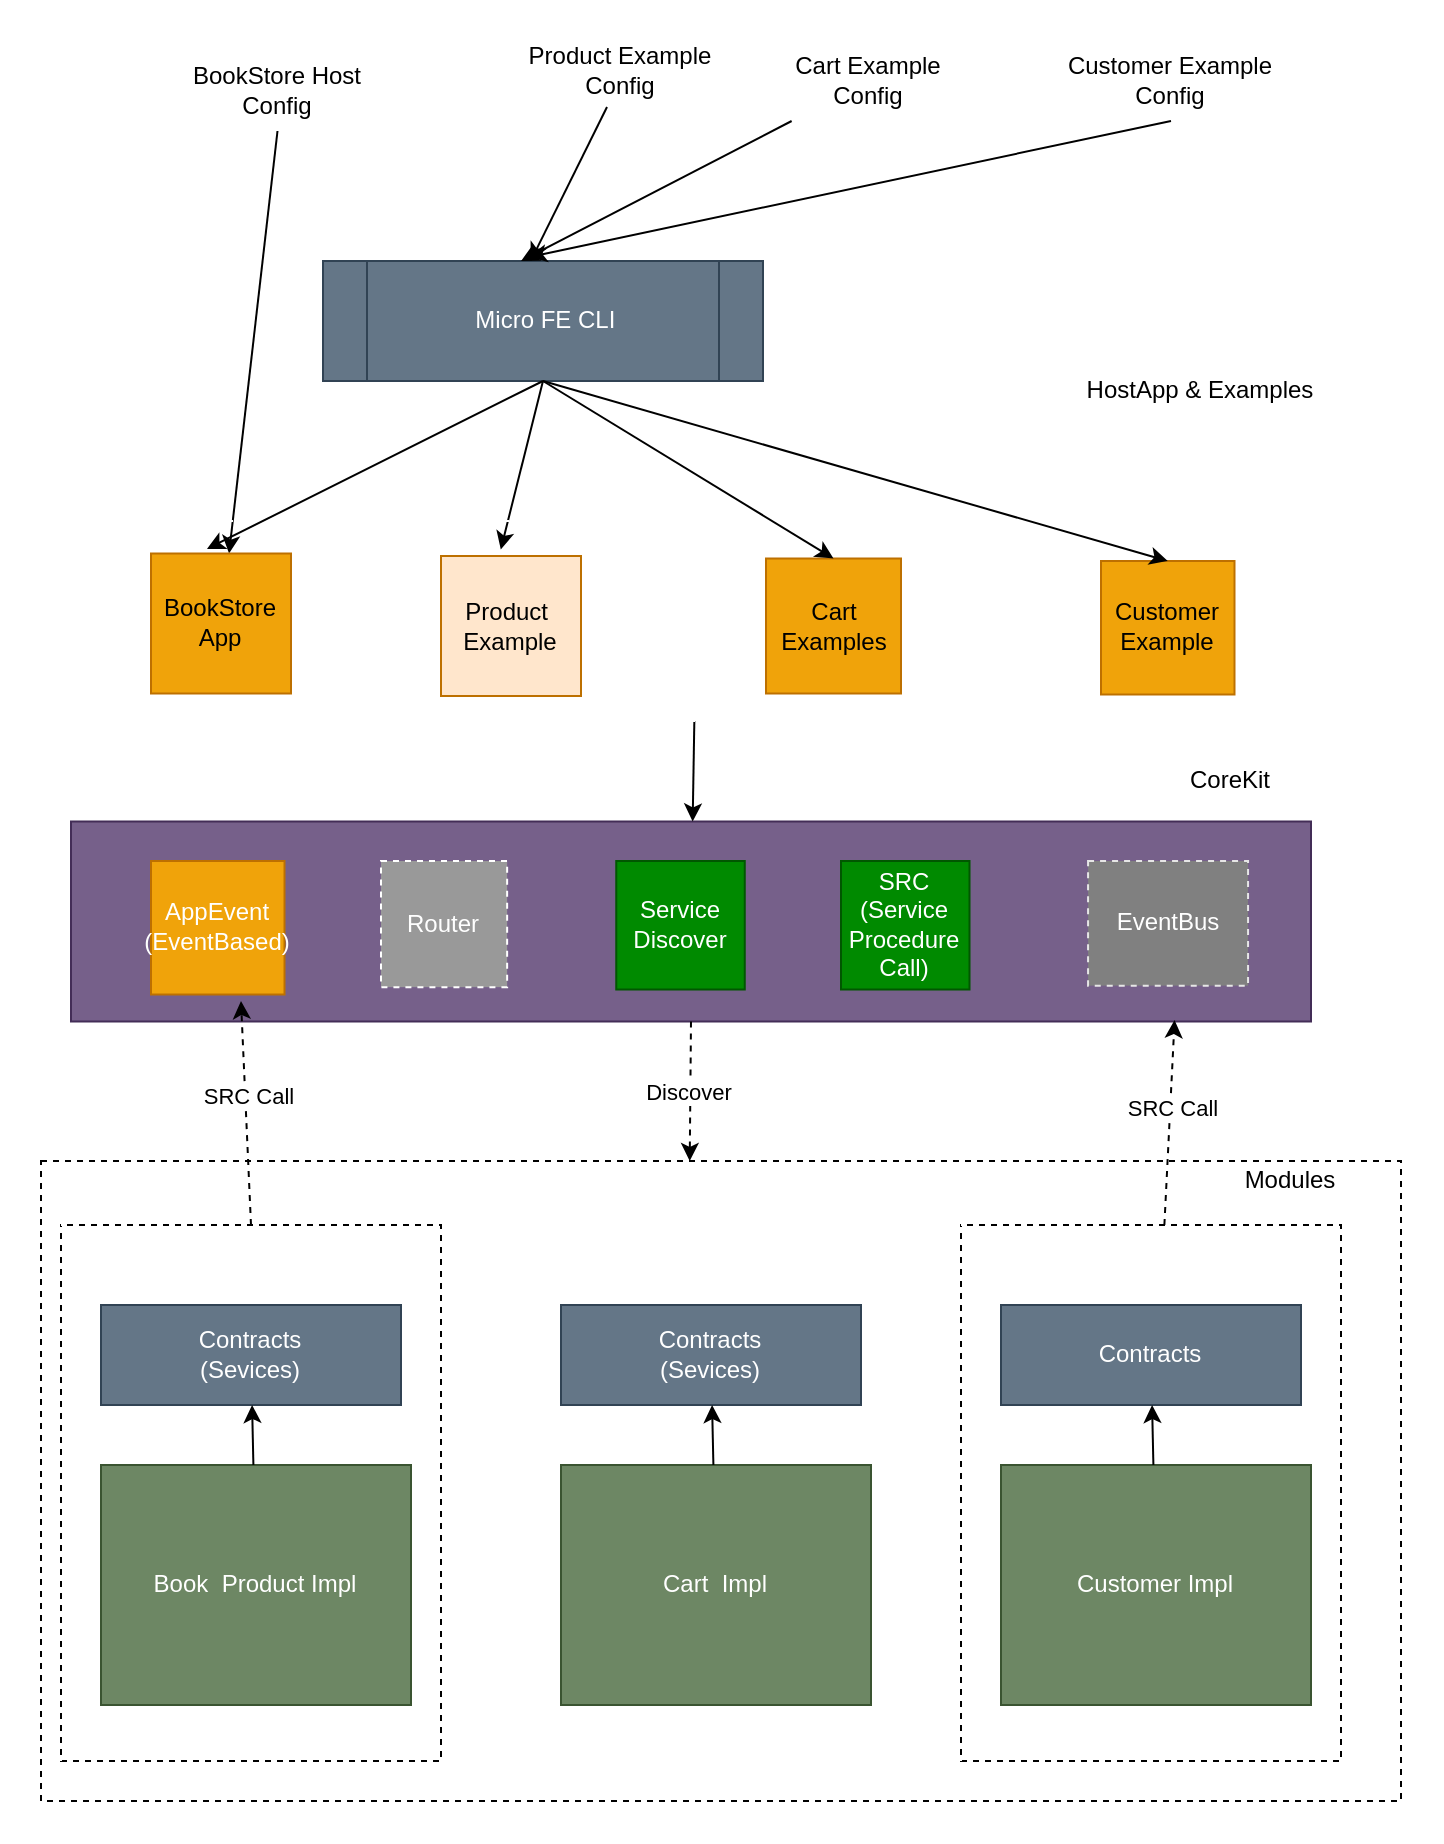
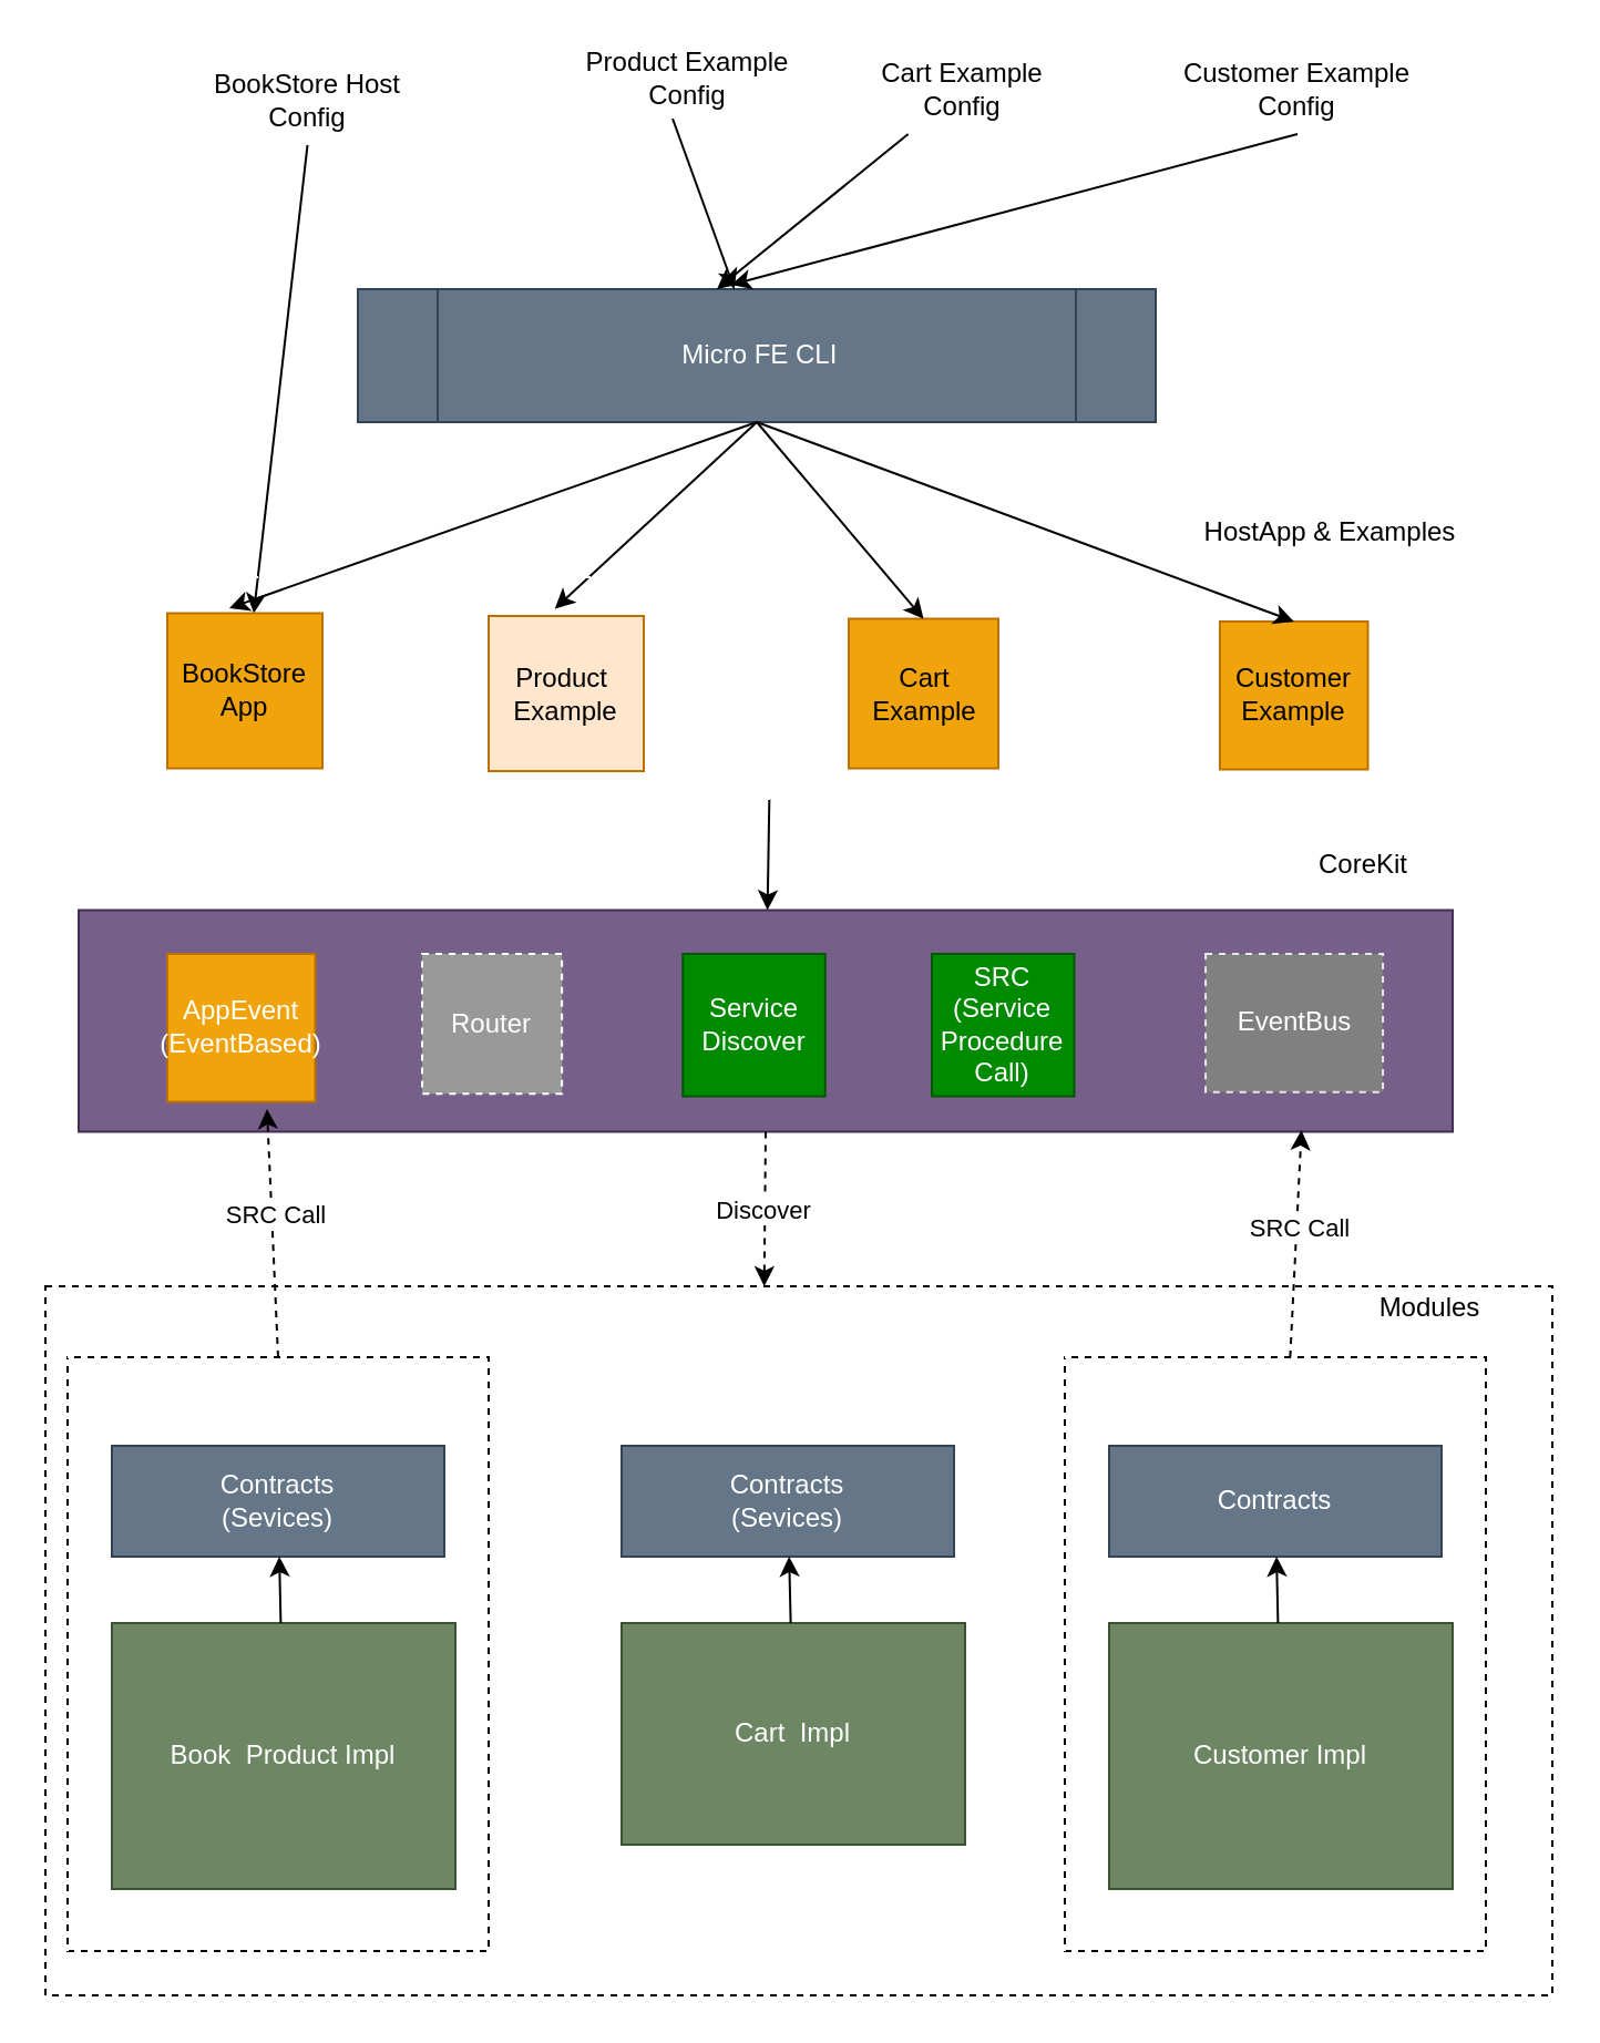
- <mxCell id="6" value="&amp;nbsp;Micro FE CLI" style="shape=process;whiteSpace=wrap;html=1;backgroundOutline=1;fillColor=#647687;strokeColor=#314354;fontColor=#ffffff;" parent="1" vertex="1"><mxGeometry x="161" y="130" width="220" height="60" as="geometry" /></mxCell>
+ <mxCell id="6" value="&amp;nbsp;Micro FE CLI" style="shape=process;whiteSpace=wrap;html=1;backgroundOutline=1;fillColor=#647687;strokeColor=#314354;fontColor=#ffffff;" parent="1" vertex="1"><mxGeometry x="161" y="130" width="360" height="60" as="geometry" /></mxCell>
- <mxCell id="19" value="HostApp &amp;amp; Examples" style="text;html=1;strokeColor=none;fillColor=none;align=center;verticalAlign=middle;whiteSpace=wrap;rounded=0;" parent="1" vertex="1"><mxGeometry x="540" y="185" width="120" height="20" as="geometry" /></mxCell>
+ <mxCell id="19" value="HostApp &amp;amp; Examples" style="text;html=1;strokeColor=none;fillColor=none;align=center;verticalAlign=middle;whiteSpace=wrap;rounded=0;" parent="1" vertex="1"><mxGeometry x="540" y="230" width="120" height="20" as="geometry" /></mxCell>
- <mxCell id="17" value="Cart&lt;br&gt;Examples" style="whiteSpace=wrap;html=1;aspect=fixed;fillColor=#f0a30a;strokeColor=#BD7000;fontColor=#000000;" parent="1" vertex="1"><mxGeometry x="382.5" y="278.75" width="67.5" height="67.5" as="geometry" /></mxCell>
+ <mxCell id="17" value="Cart&lt;br&gt;Example" style="whiteSpace=wrap;html=1;aspect=fixed;fillColor=#f0a30a;strokeColor=#BD7000;fontColor=#000000;" parent="1" vertex="1"><mxGeometry x="382.5" y="278.75" width="67.5" height="67.5" as="geometry" /></mxCell>
- <mxCell id="37" value="Cart&amp;nbsp; Impl" style="rounded=0;whiteSpace=wrap;html=1;fillColor=#6d8764;strokeColor=#3A5431;fontColor=#ffffff;" parent="34" vertex="1"><mxGeometry x="20" y="120" width="155" height="120" as="geometry" /></mxCell>
+ <mxCell id="37" value="Cart&amp;nbsp; Impl" style="rounded=0;whiteSpace=wrap;html=1;fillColor=#6d8764;strokeColor=#3A5431;fontColor=#ffffff;" parent="34" vertex="1"><mxGeometry x="20" y="120" width="155" height="100" as="geometry" /></mxCell>
